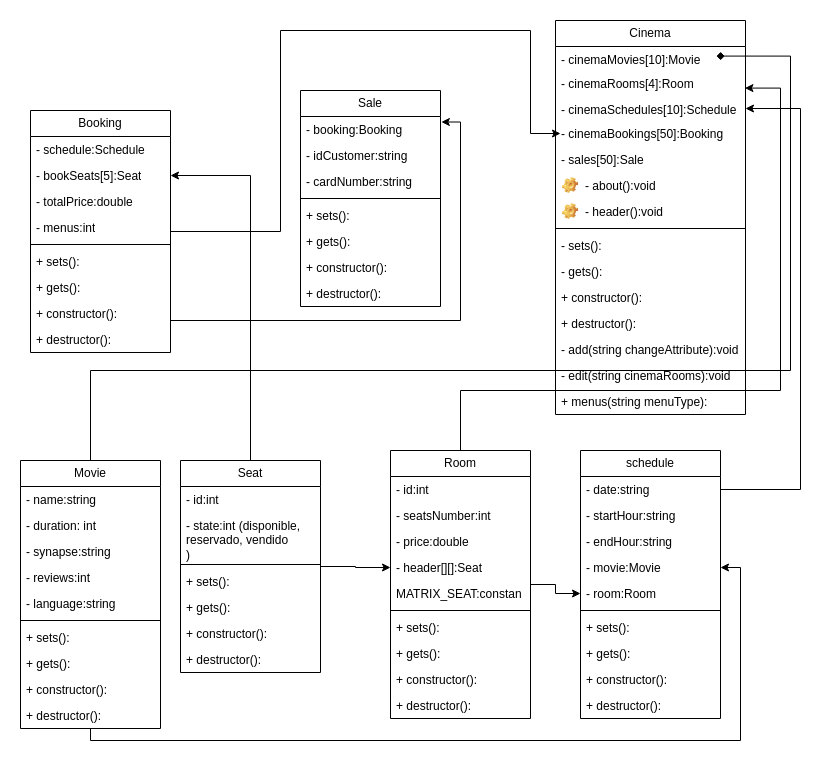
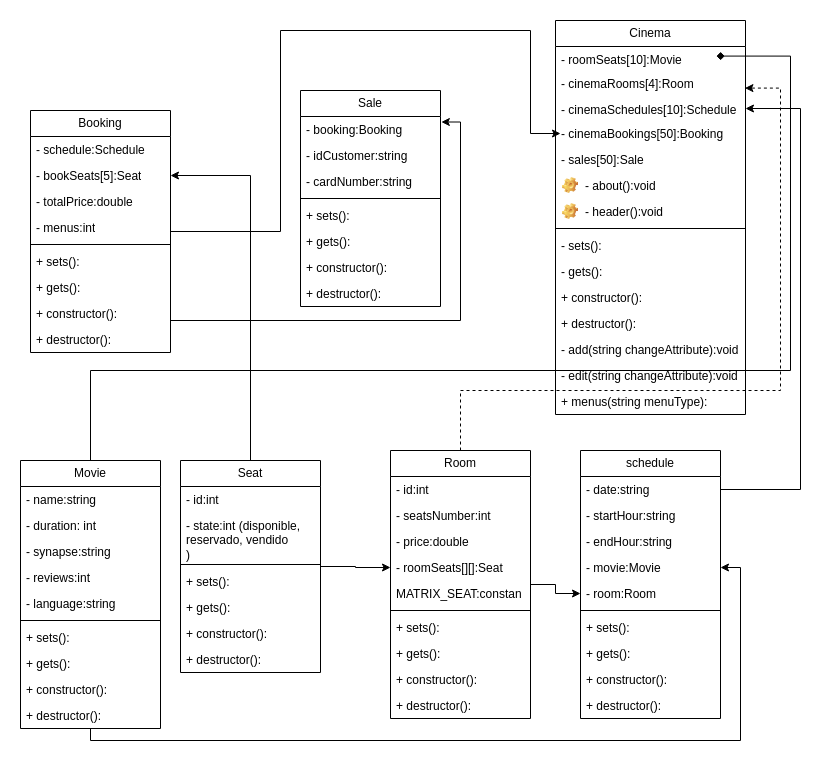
- <mxCell id="69" value="- cinemaMovies[10]:Movie" style="text;strokeColor=none;fillColor=none;align=left;verticalAlign=top;spacingLeft=4;spacingRight=4;overflow=hidden;rotatable=0;points=[[0,0.5],[1,0.5]];portConstraint=eastwest;whiteSpace=wrap;html=1;" parent="68" vertex="1"><mxGeometry y="26" width="190" height="24" as="geometry" /></mxCell>
+ <mxCell id="69" value="- roomSeats[10]:Movie" style="text;strokeColor=none;fillColor=none;align=left;verticalAlign=top;spacingLeft=4;spacingRight=4;overflow=hidden;rotatable=0;points=[[0,0.5],[1,0.5]];portConstraint=eastwest;whiteSpace=wrap;html=1;" parent="68" vertex="1"><mxGeometry y="26" width="190" height="24" as="geometry" /></mxCell>
- <mxCell id="82" value="- edit(string cinemaRooms):void" style="text;strokeColor=none;fillColor=none;align=left;verticalAlign=top;spacingLeft=4;spacingRight=4;overflow=hidden;rotatable=0;points=[[0,0.5],[1,0.5]];portConstraint=eastwest;whiteSpace=wrap;html=1;" vertex="1" parent="68"><mxGeometry y="342" width="190" height="26" as="geometry" /></mxCell>
+ <mxCell id="82" value="- edit(string changeAttribute):void" style="text;strokeColor=none;fillColor=none;align=left;verticalAlign=top;spacingLeft=4;spacingRight=4;overflow=hidden;rotatable=0;points=[[0,0.5],[1,0.5]];portConstraint=eastwest;whiteSpace=wrap;html=1;" vertex="1" parent="68"><mxGeometry y="342" width="190" height="26" as="geometry" /></mxCell>
- <mxCell id="84" style="edgeStyle=orthogonalEdgeStyle;rounded=0;orthogonalLoop=1;jettySize=auto;html=1;entryX=0.997;entryY=-0.351;entryDx=0;entryDy=0;entryPerimeter=0;" parent="1" source="25" target="71" edge="1"><mxGeometry relative="1" as="geometry"><Array as="points"><mxPoint x="460" y="390" /><mxPoint x="780" y="390" /><mxPoint x="780" y="88" /></Array></mxGeometry></mxCell>
+ <mxCell id="84" style="edgeStyle=orthogonalEdgeStyle;rounded=0;orthogonalLoop=1;jettySize=auto;html=1;entryX=0.997;entryY=-0.351;entryDx=0;entryDy=0;entryPerimeter=0;dashed=1;" parent="1" source="25" target="71" edge="1"><mxGeometry relative="1" as="geometry"><Array as="points"><mxPoint x="460" y="390" /><mxPoint x="780" y="390" /><mxPoint x="780" y="88" /></Array></mxGeometry></mxCell>
- <mxCell id="29" value="- header[][]:Seat" style="text;strokeColor=none;fillColor=none;align=left;verticalAlign=top;spacingLeft=4;spacingRight=4;overflow=hidden;rotatable=0;points=[[0,0.5],[1,0.5]];portConstraint=eastwest;whiteSpace=wrap;html=1;" parent="25" vertex="1"><mxGeometry y="104" width="140" height="26" as="geometry" /></mxCell>
+ <mxCell id="29" value="- roomSeats[][]:Seat" style="text;strokeColor=none;fillColor=none;align=left;verticalAlign=top;spacingLeft=4;spacingRight=4;overflow=hidden;rotatable=0;points=[[0,0.5],[1,0.5]];portConstraint=eastwest;whiteSpace=wrap;html=1;" parent="25" vertex="1"><mxGeometry y="104" width="140" height="26" as="geometry" /></mxCell>
